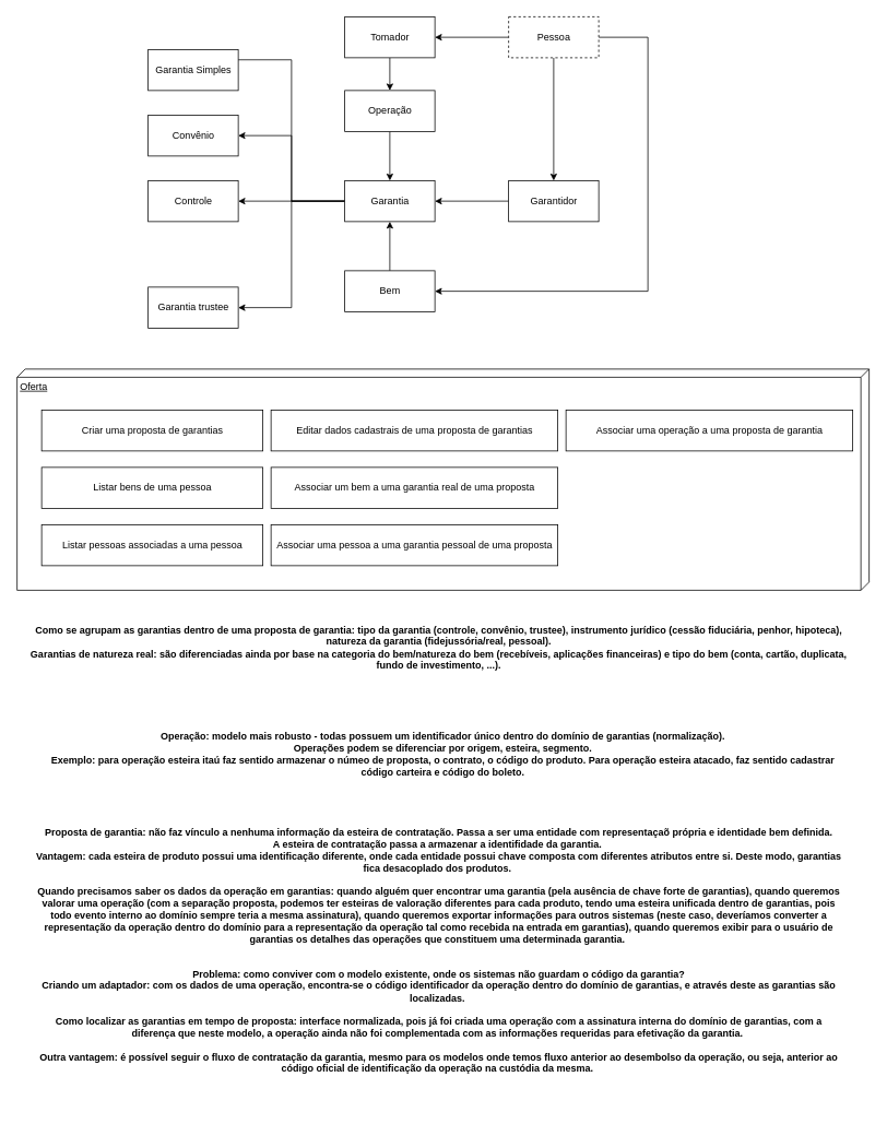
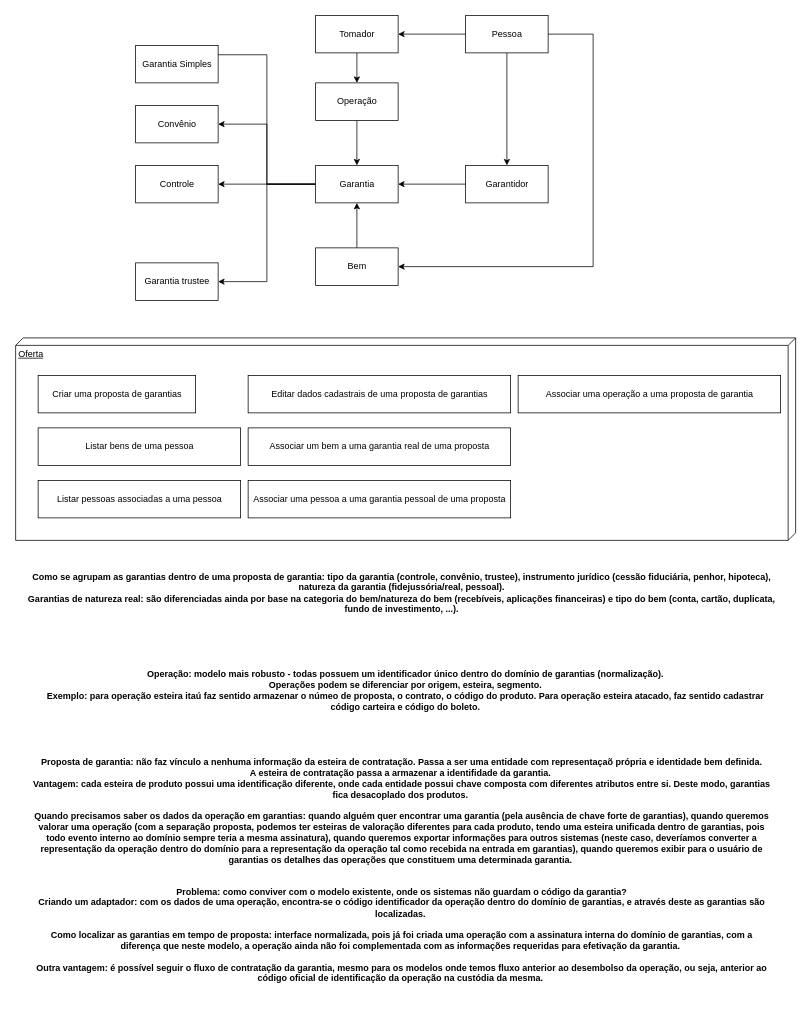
- <mxCell id="12" value="Pessoa" style="html=1;dashed=1;" vertex="1" parent="1"><mxGeometry x="620" y="20" width="110" height="50" as="geometry" /></mxCell>
+ <mxCell id="12" value="Pessoa" style="html=1;" vertex="1" parent="1"><mxGeometry x="620" y="20" width="110" height="50" as="geometry" /></mxCell>
- <mxCell id="24" value="Criar uma proposta de garantias" style="html=1;" vertex="1" parent="1"><mxGeometry x="50" y="500" width="270" height="50" as="geometry" /></mxCell>
+ <mxCell id="24" value="Criar uma proposta de garantias" style="html=1;" vertex="1" parent="1"><mxGeometry x="50" y="500" width="210" height="50" as="geometry" /></mxCell>
